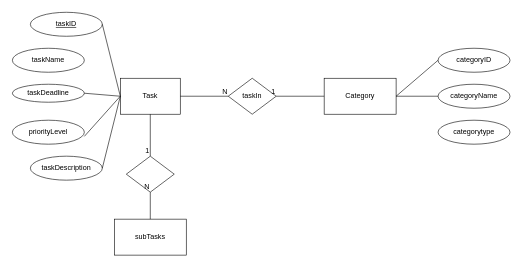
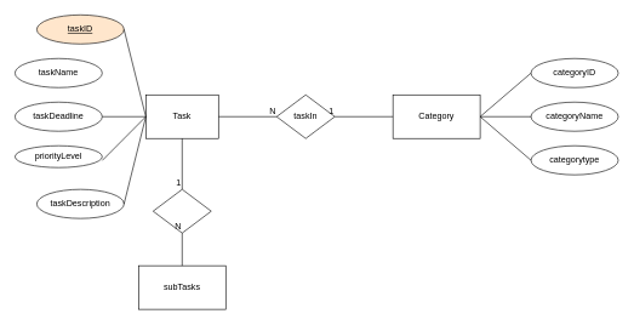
- <mxCell id="26" value="&lt;u&gt;taskID&lt;/u&gt;" style="ellipse;whiteSpace=wrap;html=1;" vertex="1" parent="1"><mxGeometry x="50" y="20" width="120" height="40" as="geometry" /></mxCell>
+ <mxCell id="26" value="&lt;u&gt;taskID&lt;/u&gt;" style="ellipse;whiteSpace=wrap;html=1;fillColor=#ffe6cc;" vertex="1" parent="1"><mxGeometry x="50" y="20" width="120" height="40" as="geometry" /></mxCell>
- <mxCell id="6" value="taskDeadline" style="ellipse;whiteSpace=wrap;html=1;" vertex="1" parent="1"><mxGeometry x="20" y="140" width="120" height="30" as="geometry" /></mxCell>
+ <mxCell id="6" value="taskDeadline" style="ellipse;whiteSpace=wrap;html=1;" vertex="1" parent="1"><mxGeometry x="20" y="140" width="120" height="40" as="geometry" /></mxCell>
+ <mxCell id="15" value="" style="endArrow=none;html=1;rounded=0;entryX=0;entryY=0.5;entryDx=0;entryDy=0;exitX=1;exitY=0.5;exitDx=0;exitDy=0;" edge="1" parent="1" source="3" target="10"><mxGeometry width="50" height="50" relative="1" as="geometry"><mxPoint x="680" y="240" as="sourcePoint" /><mxPoint x="730" y="190" as="targetPoint" /></mxGeometry></mxCell>
- <mxCell id="7" value="priorityLevel" style="ellipse;whiteSpace=wrap;html=1;" vertex="1" parent="1"><mxGeometry x="20" y="200" width="120" height="40" as="geometry" /></mxCell>
+ <mxCell id="7" value="priorityLevel" style="ellipse;whiteSpace=wrap;html=1;" vertex="1" parent="1"><mxGeometry x="20" y="200" width="120" height="30" as="geometry" /></mxCell>
